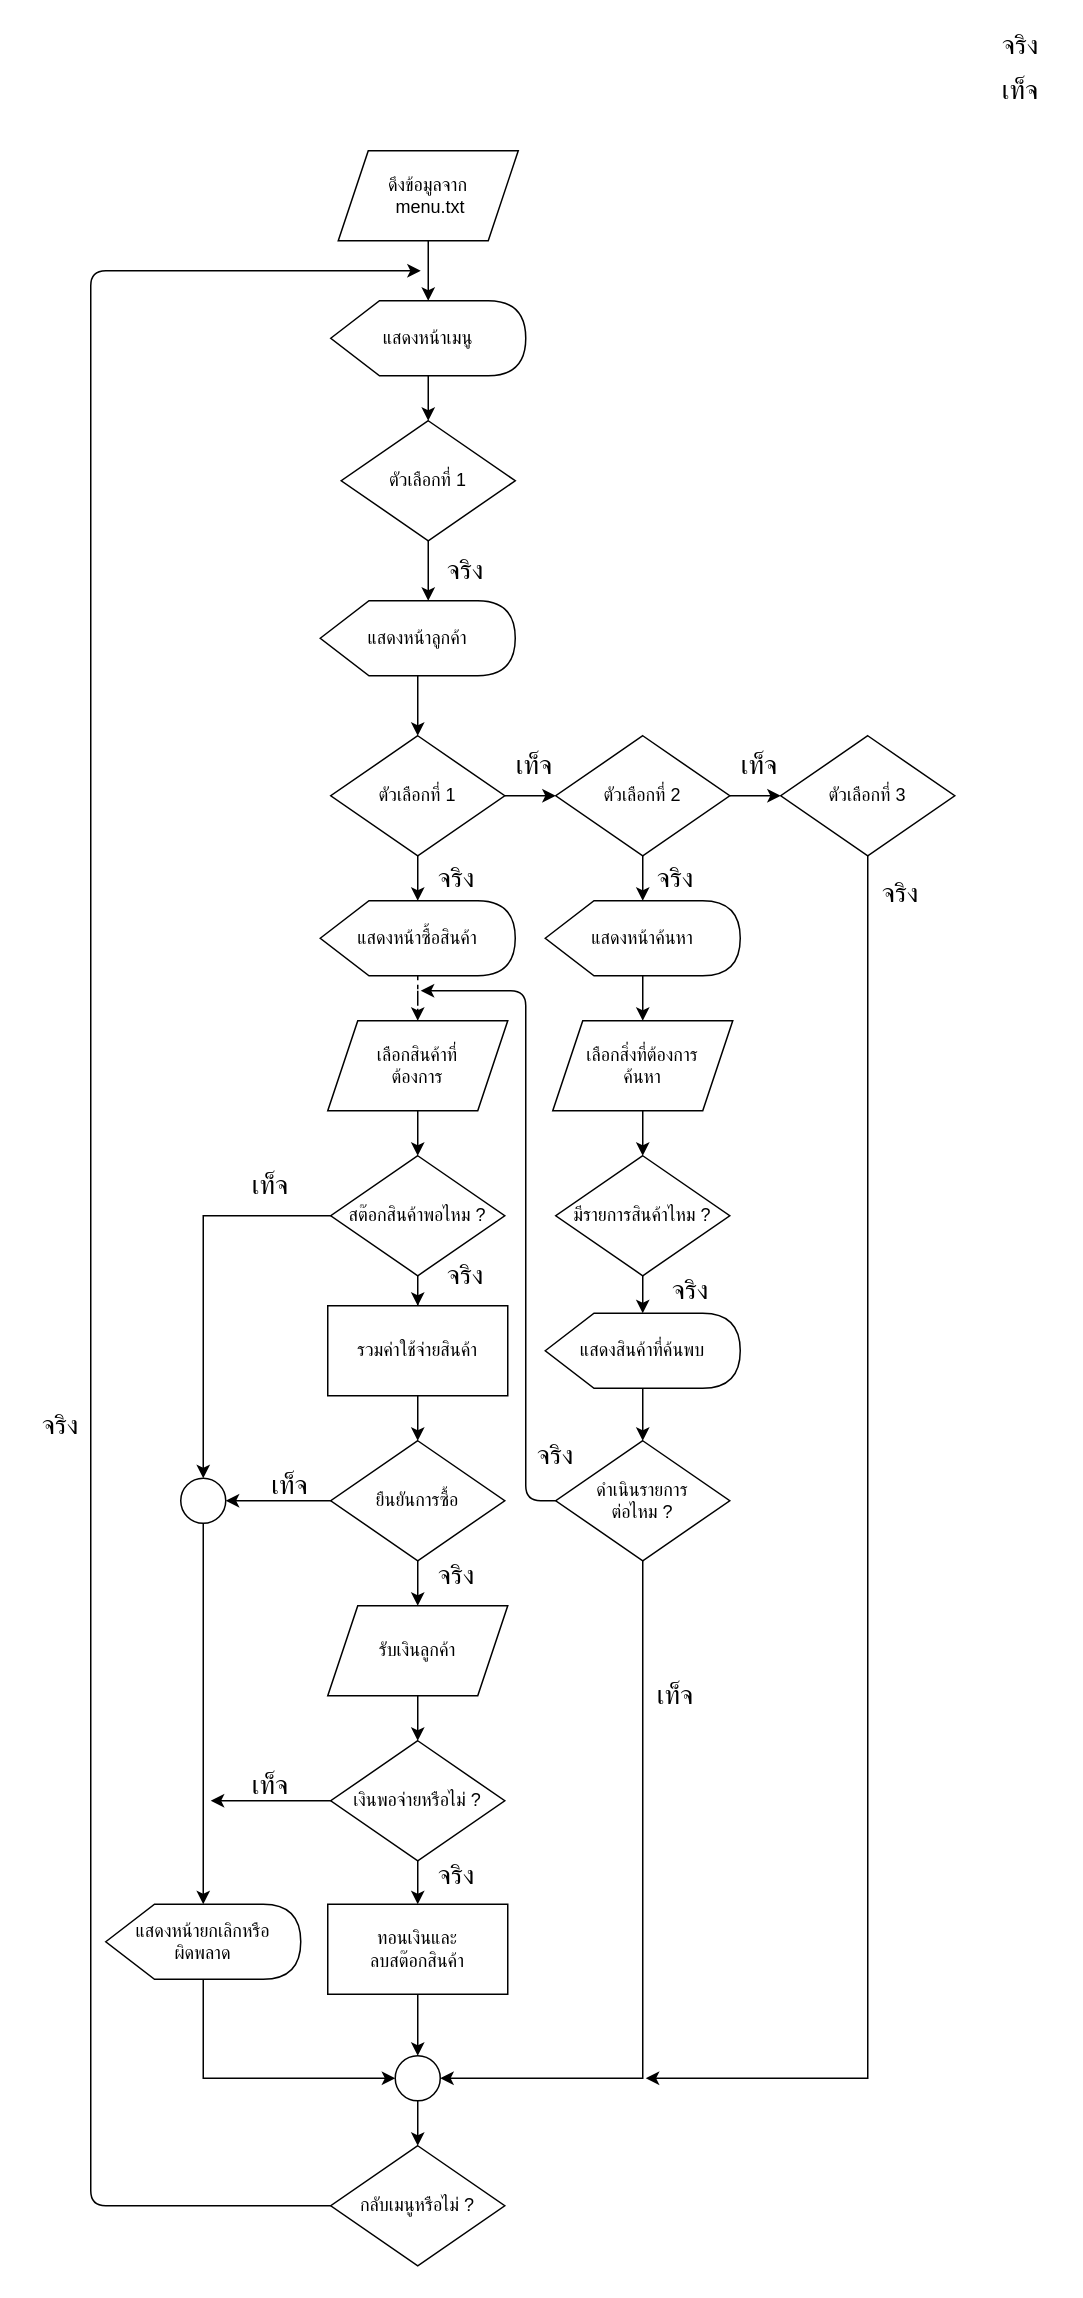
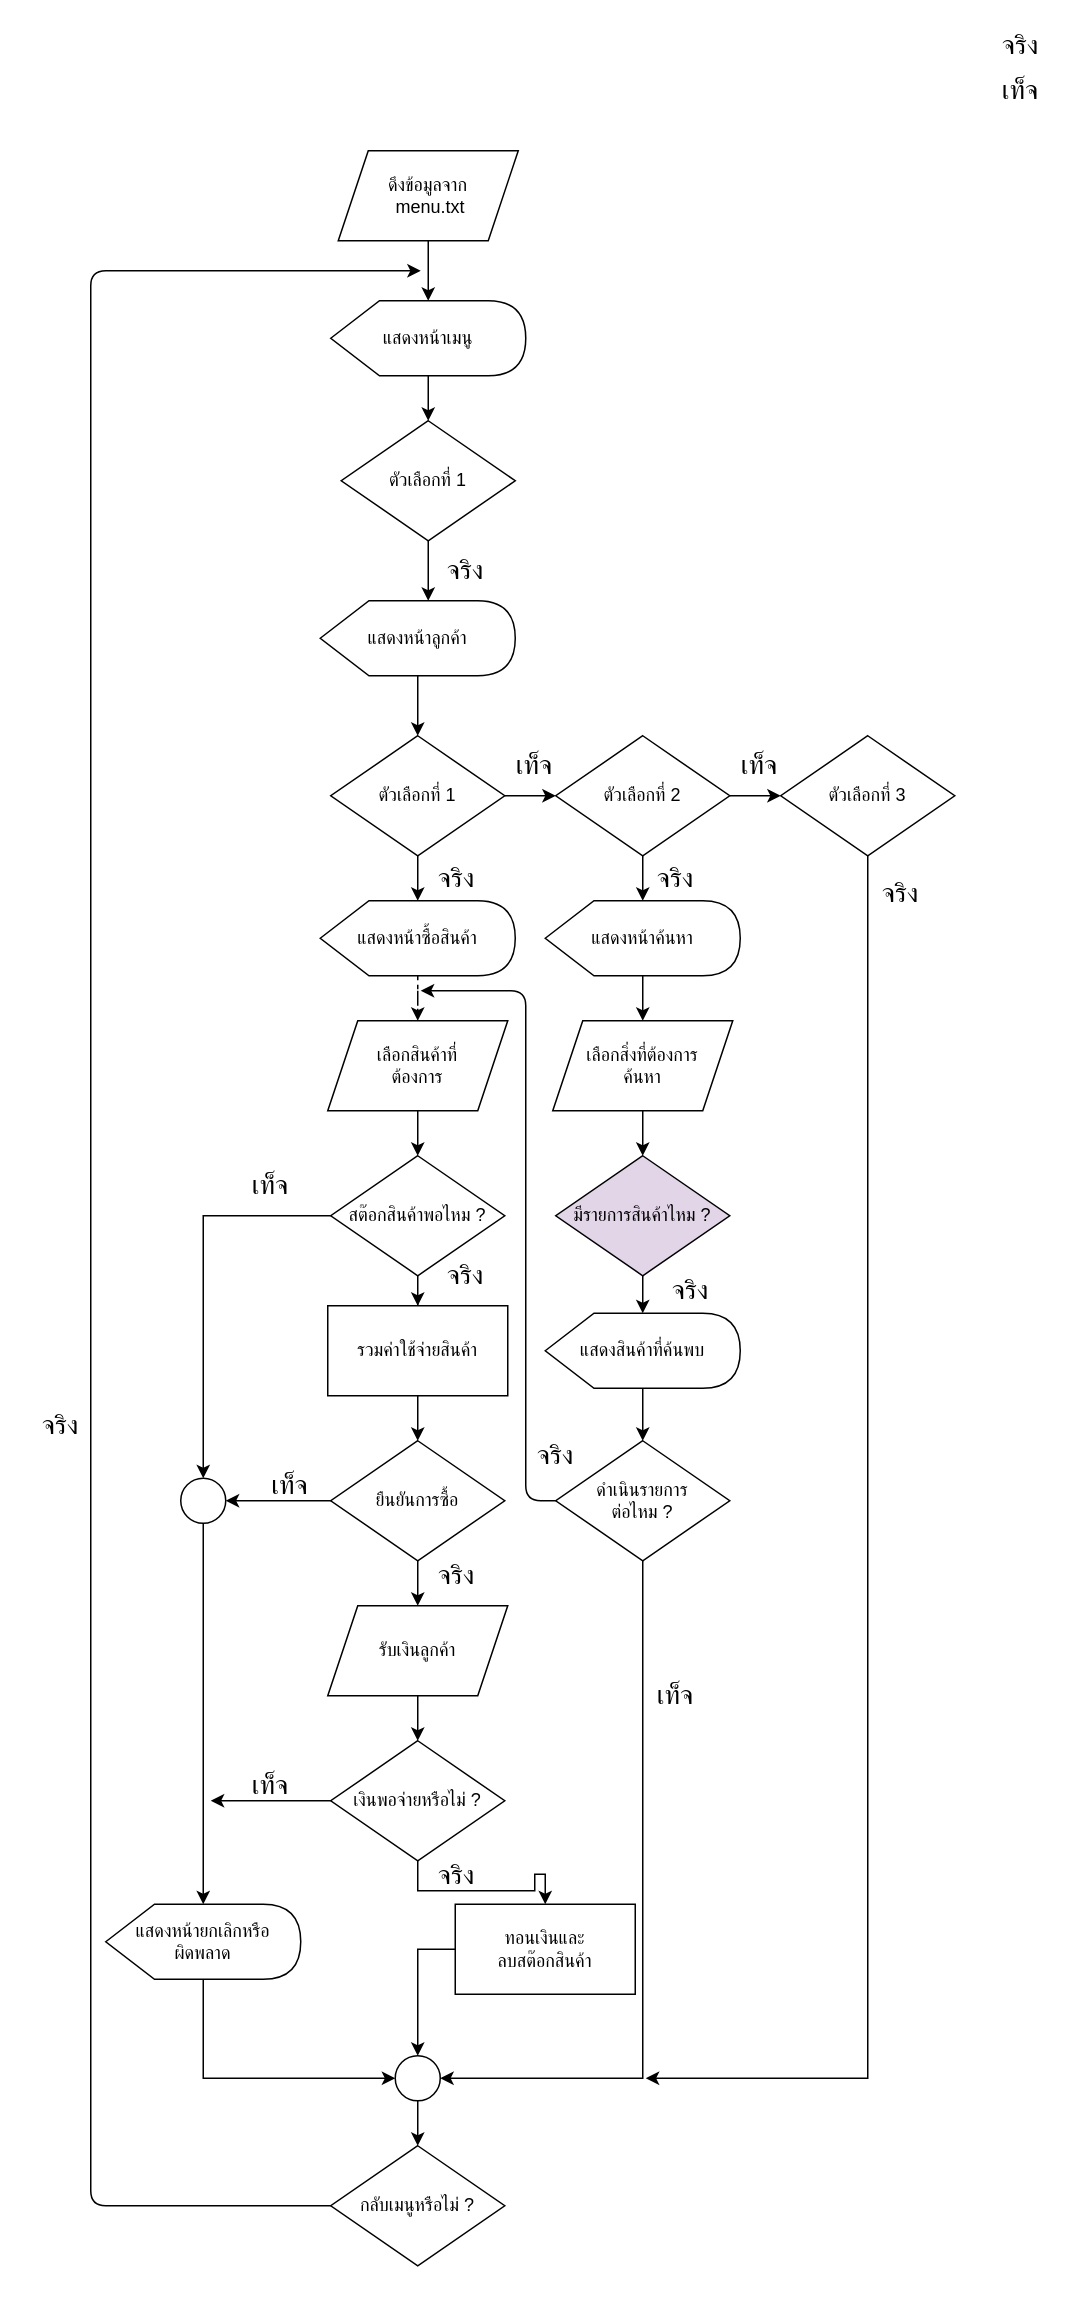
- <mxCell id="56" value="มีรายการสินค้าไหม ?" style="rhombus;whiteSpace=wrap;html=1;" vertex="1" parent="1"><mxGeometry x="370" y="770" width="116" height="80" as="geometry" /></mxCell>
+ <mxCell id="56" value="มีรายการสินค้าไหม ?" style="rhombus;whiteSpace=wrap;html=1;fillColor=#e1d5e7;" vertex="1" parent="1"><mxGeometry x="370" y="770" width="116" height="80" as="geometry" /></mxCell>
- <mxCell id="45" value="ทอนเงินและ&lt;br&gt;ลบสต๊อกสินค้า" style="whiteSpace=wrap;html=1;" vertex="1" parent="1"><mxGeometry x="218" y="1269" width="120" height="60" as="geometry" /></mxCell>
+ <mxCell id="45" value="ทอนเงินและ&lt;br&gt;ลบสต๊อกสินค้า" style="whiteSpace=wrap;html=1;" vertex="1" parent="1"><mxGeometry x="303" y="1269" width="120" height="60" as="geometry" /></mxCell>
